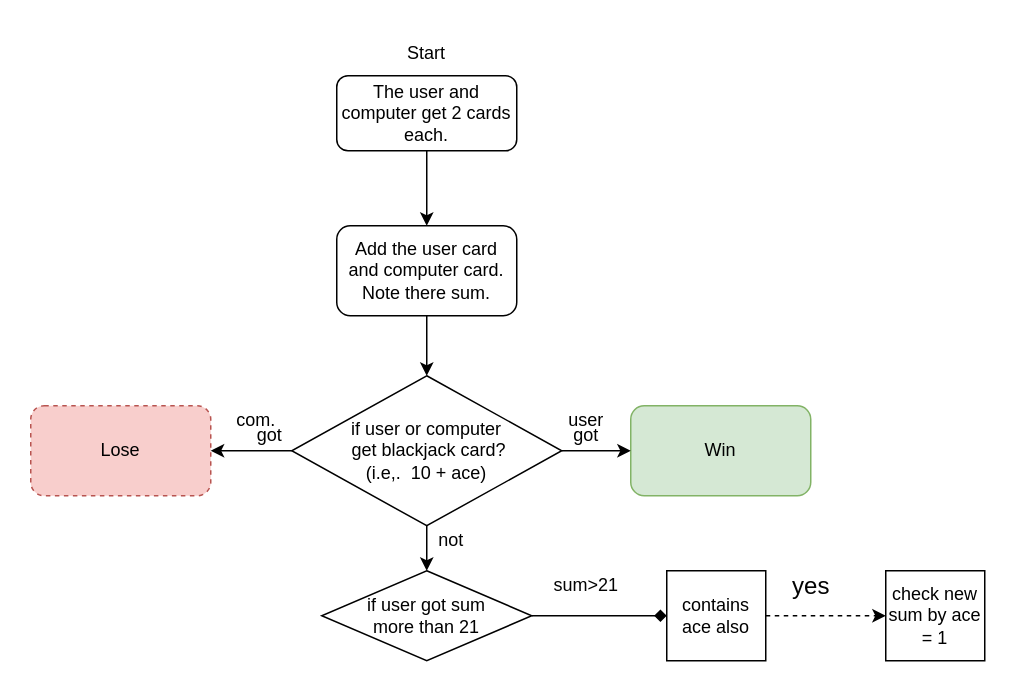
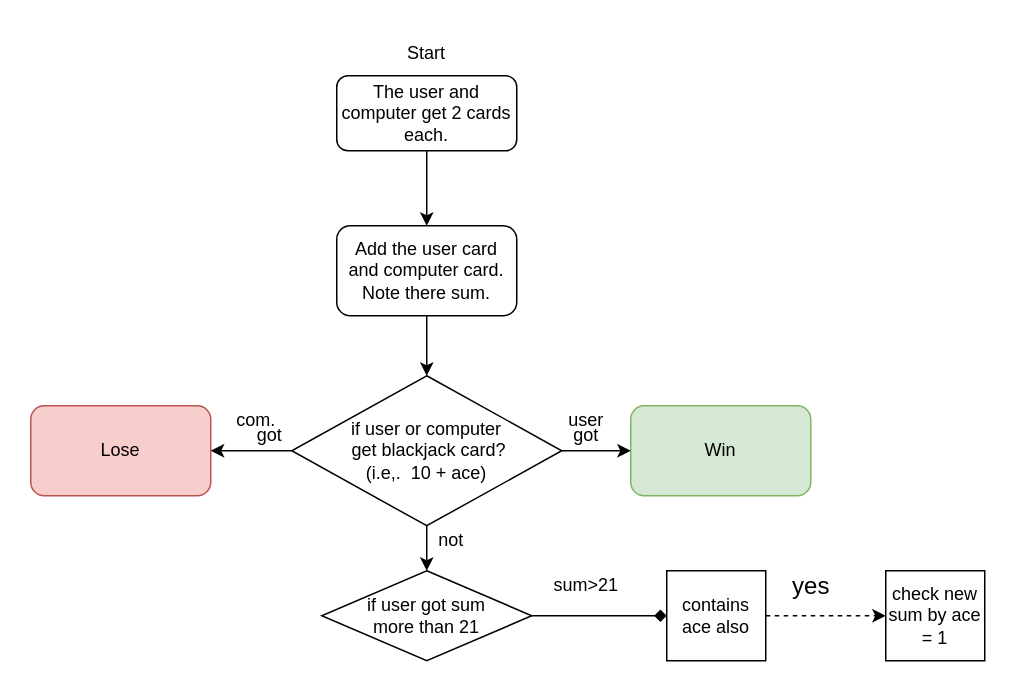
- <mxCell id="10" value="Lose" style="rounded=1;whiteSpace=wrap;html=1;fillColor=#f8cecc;strokeColor=#b85450;dashed=1;" vertex="1" parent="1"><mxGeometry x="20" y="270" width="120" height="60" as="geometry" /></mxCell>
+ <mxCell id="10" value="Lose" style="rounded=1;whiteSpace=wrap;html=1;fillColor=#f8cecc;strokeColor=#b85450;" vertex="1" parent="1"><mxGeometry x="20" y="270" width="120" height="60" as="geometry" /></mxCell>
